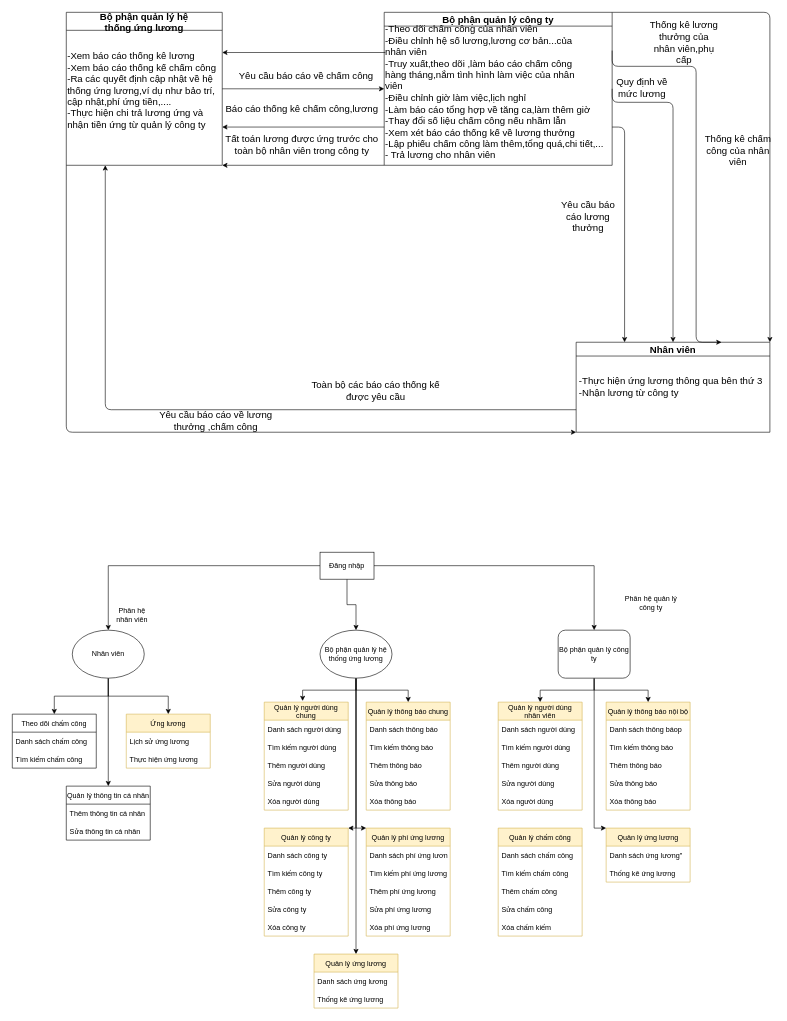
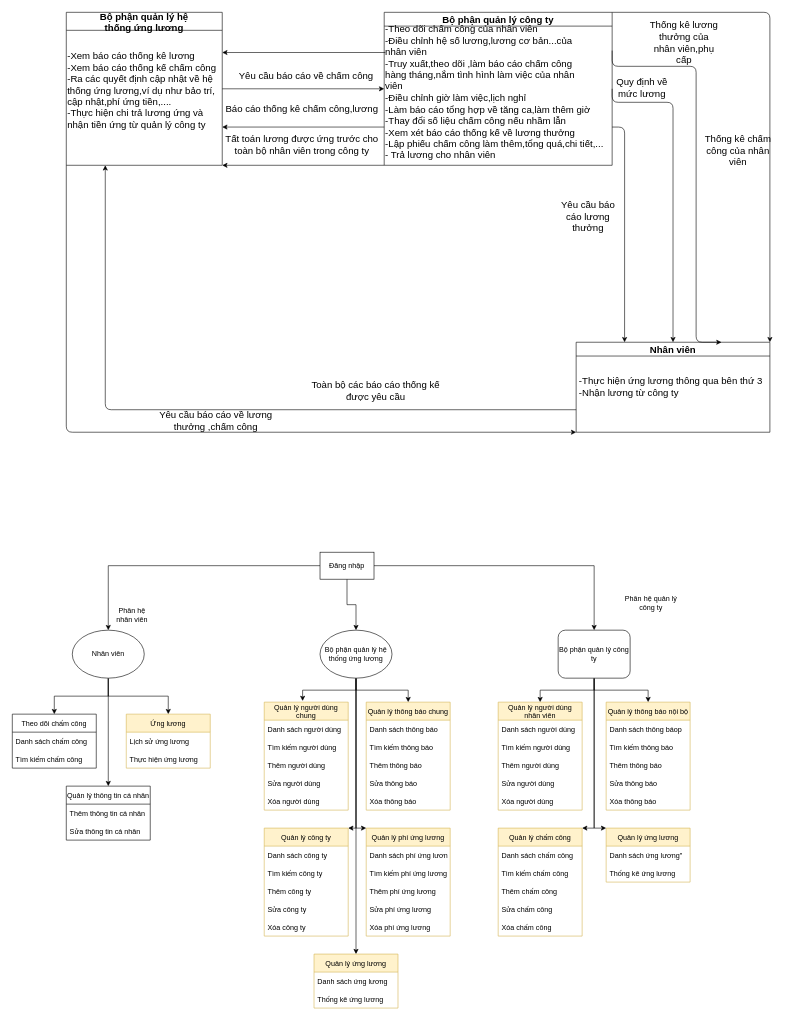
+ <mxCell id="43" style="edgeStyle=orthogonalEdgeStyle;rounded=0;orthogonalLoop=1;jettySize=auto;html=1;entryX=1;entryY=0;entryDx=0;entryDy=0;" parent="1" source="45" target="93" edge="1"><mxGeometry relative="1" as="geometry"><Array as="points"><mxPoint x="990" y="1380" /></Array></mxGeometry></mxCell>
- <mxCell id="98" value="Xóa chấm kiếm" style="text;strokeColor=none;fillColor=none;align=left;verticalAlign=middle;spacingLeft=4;spacingRight=4;overflow=hidden;points=[[0,0.5],[1,0.5]];portConstraint=eastwest;rotatable=0;" parent="93" vertex="1"><mxGeometry y="150" width="140" height="30" as="geometry" /></mxCell>
+ <mxCell id="98" value="Xóa chấm công" style="text;strokeColor=none;fillColor=none;align=left;verticalAlign=middle;spacingLeft=4;spacingRight=4;overflow=hidden;points=[[0,0.5],[1,0.5]];portConstraint=eastwest;rotatable=0;" parent="93" vertex="1"><mxGeometry y="150" width="140" height="30" as="geometry" /></mxCell>
